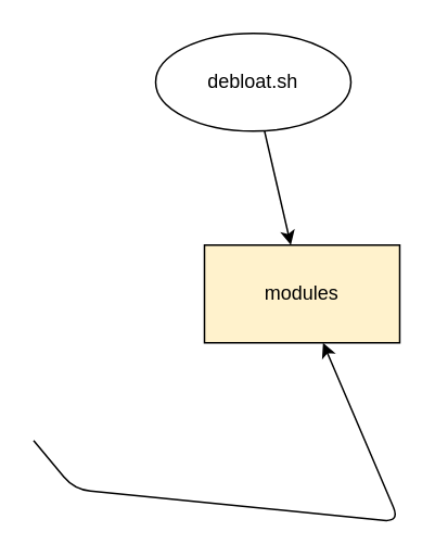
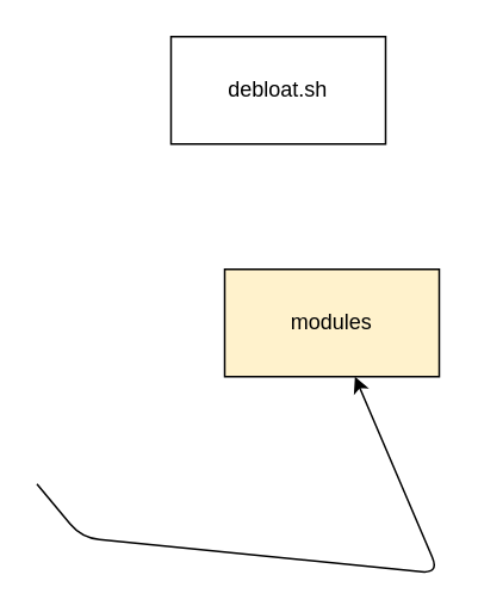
- <mxCell id="3" value="debloat.sh" style="ellipse;whiteSpace=wrap;html=1;" vertex="1" parent="1"><mxGeometry x="95" y="20" width="120" height="60" as="geometry" /></mxCell>
+ <mxCell id="3" value="debloat.sh" style="whiteSpace=wrap;html=1;" vertex="1" parent="1"><mxGeometry x="95" y="20" width="120" height="60" as="geometry" /></mxCell>
- <mxCell id="2" value="" style="edgeStyle=none;html=1;" edge="1" parent="1" source="3" target="4"><mxGeometry relative="1" as="geometry" /></mxCell>
